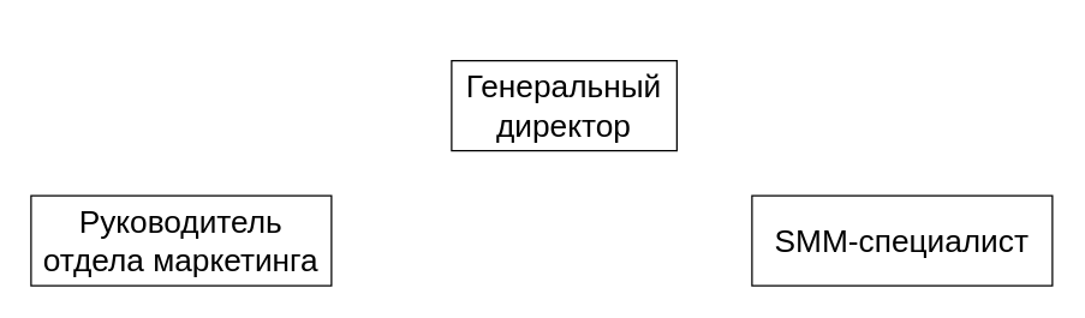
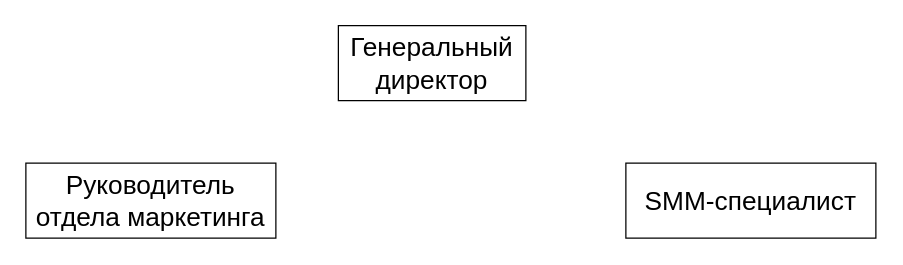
- <mxCell id="2" value="Генеральный директор" style="rounded=0;whiteSpace=wrap;html=1;fontSize=21;" vertex="1" parent="1"><mxGeometry x="300" y="40" width="150" height="60" as="geometry" /></mxCell>
+ <mxCell id="2" value="Генеральный директор" style="rounded=0;whiteSpace=wrap;html=1;fontSize=21;" vertex="1" parent="1"><mxGeometry x="270" y="20" width="150" height="60" as="geometry" /></mxCell>
